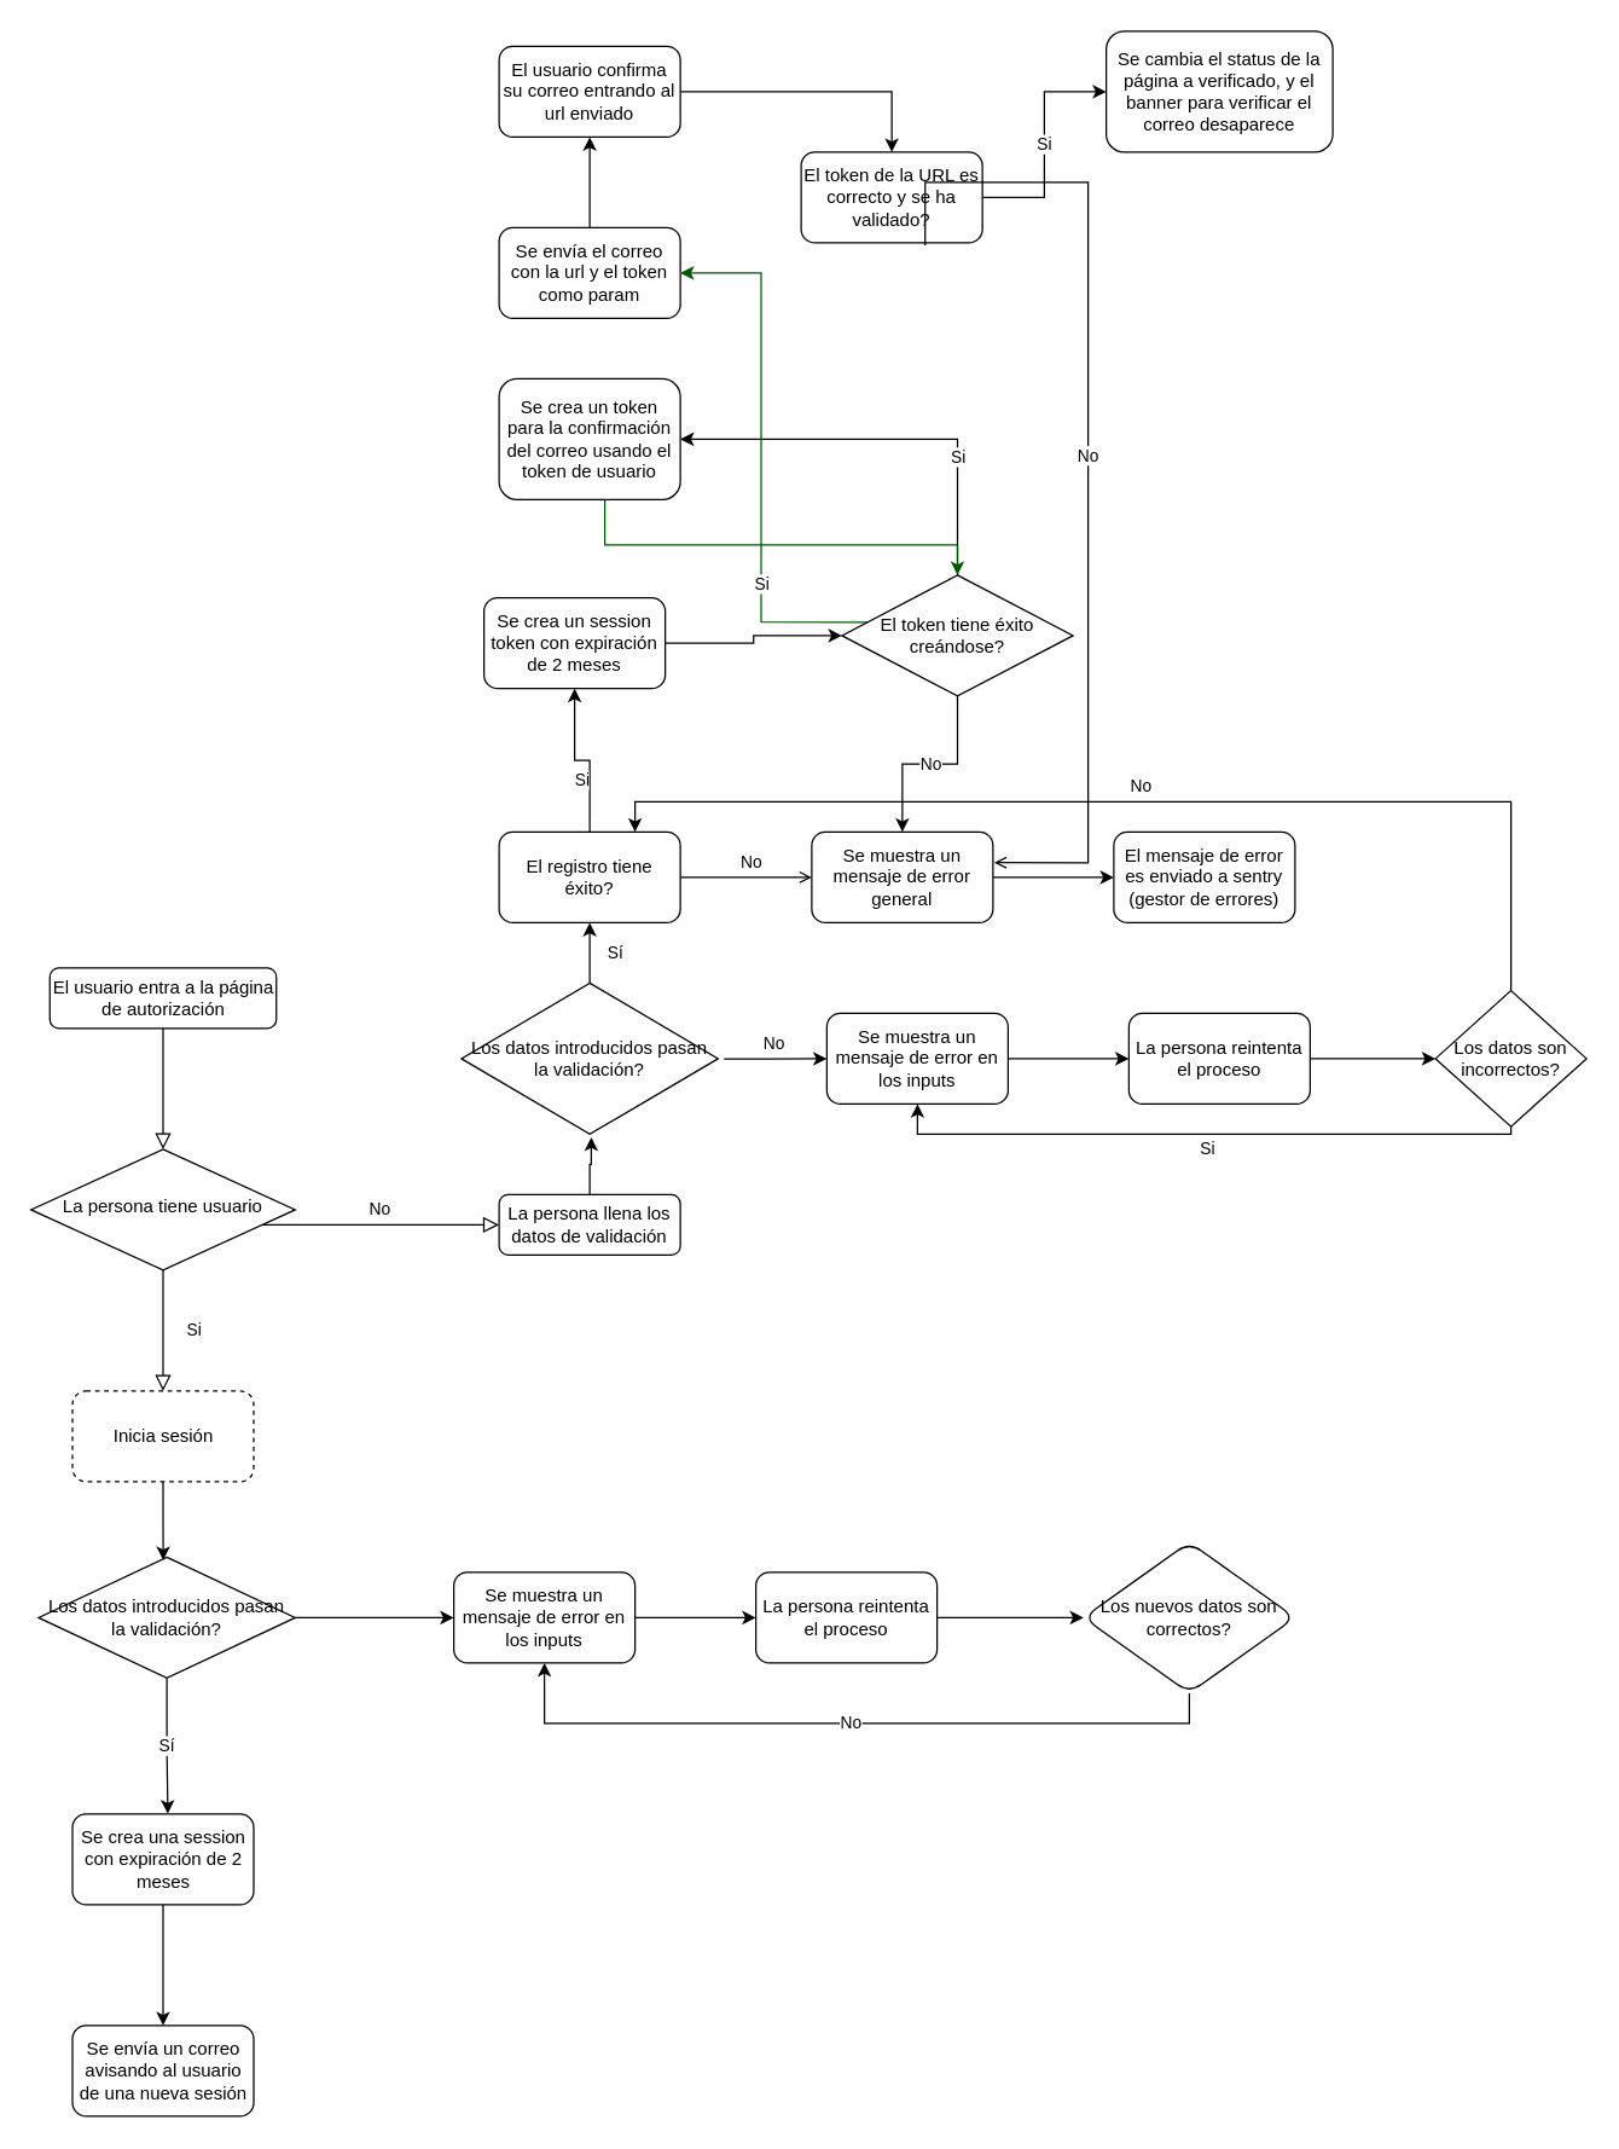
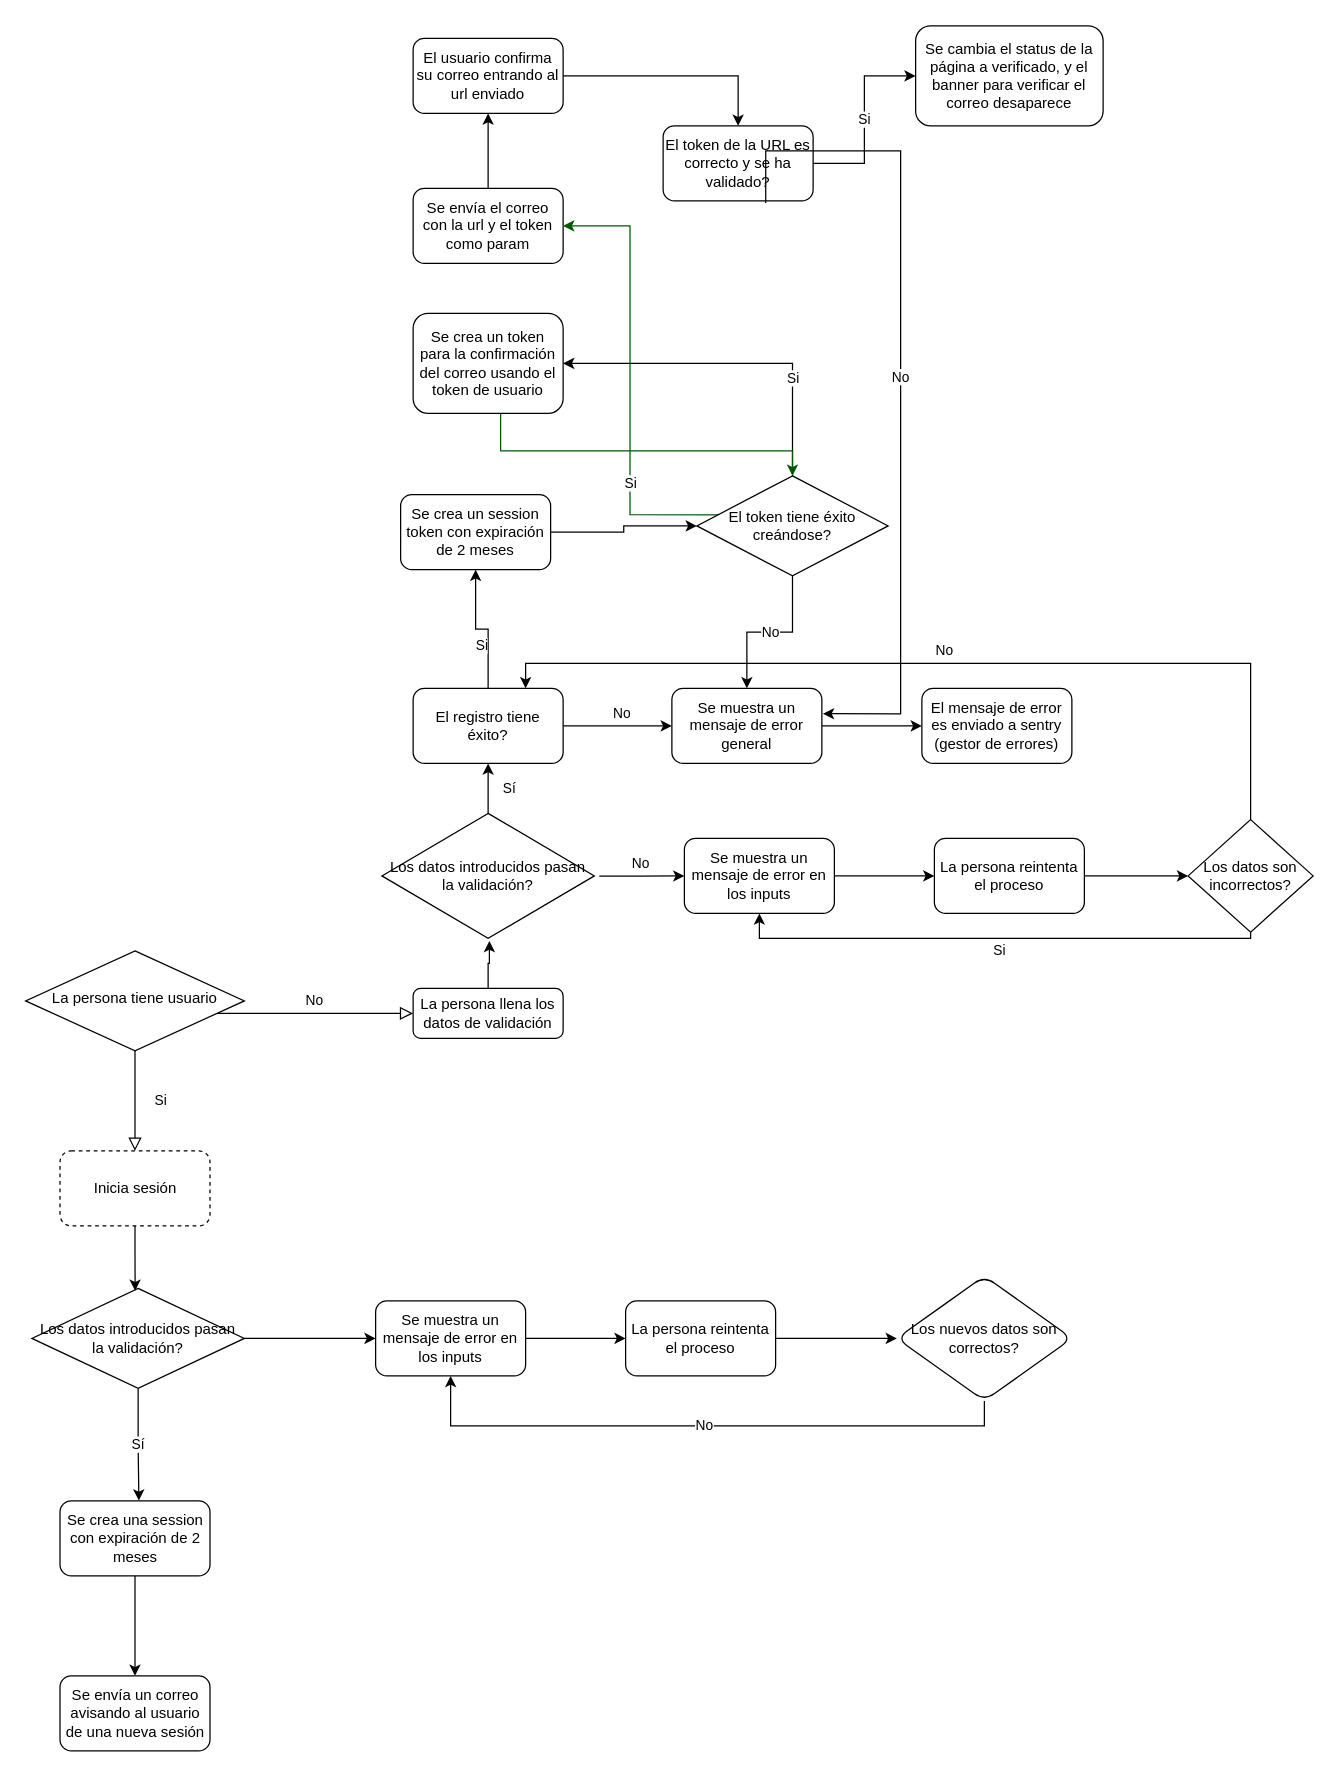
- <mxCell id="37" value="No" style="edgeStyle=orthogonalEdgeStyle;rounded=0;orthogonalLoop=1;jettySize=auto;html=1;entryX=1.007;entryY=0.338;entryDx=0;entryDy=0;entryPerimeter=0;exitX=0.684;exitY=1.028;exitDx=0;exitDy=0;exitPerimeter=0;endArrow=open;" edge="1" parent="1" source="34" target="19"><mxGeometry relative="1" as="geometry"><mxPoint x="630" y="90" as="sourcePoint" /><Array as="points"><mxPoint x="612" y="120" /><mxPoint x="720" y="120" /><mxPoint x="720" y="570" /></Array></mxGeometry></mxCell>
+ <mxCell id="37" value="No" style="edgeStyle=orthogonalEdgeStyle;rounded=0;orthogonalLoop=1;jettySize=auto;html=1;entryX=1.007;entryY=0.338;entryDx=0;entryDy=0;entryPerimeter=0;exitX=0.684;exitY=1.028;exitDx=0;exitDy=0;exitPerimeter=0;" edge="1" parent="1" source="34" target="19"><mxGeometry relative="1" as="geometry"><mxPoint x="630" y="90" as="sourcePoint" /><Array as="points"><mxPoint x="612" y="120" /><mxPoint x="720" y="120" /><mxPoint x="720" y="570" /></Array></mxGeometry></mxCell>
- <mxCell id="14" value="No" style="edgeStyle=orthogonalEdgeStyle;rounded=0;orthogonalLoop=1;jettySize=auto;html=1;endArrow=open;" edge="1" parent="1" source="15" target="19"><mxGeometry x="0.081" y="10" relative="1" as="geometry"><mxPoint as="offset" /></mxGeometry></mxCell>
+ <mxCell id="14" value="No" style="edgeStyle=orthogonalEdgeStyle;rounded=0;orthogonalLoop=1;jettySize=auto;html=1;" edge="1" parent="1" source="15" target="19"><mxGeometry x="0.081" y="10" relative="1" as="geometry"><mxPoint as="offset" /></mxGeometry></mxCell>
- <mxCell id="3" value="El usuario entra a la página de autorización" style="rounded=1;whiteSpace=wrap;html=1;fontSize=12;glass=0;strokeWidth=1;shadow=0;" parent="1" vertex="1"><mxGeometry x="32.5" y="640" width="150" height="40" as="geometry" /></mxCell>
- <mxCell id="2" value="" style="rounded=0;html=1;jettySize=auto;orthogonalLoop=1;fontSize=11;endArrow=block;endFill=0;endSize=8;strokeWidth=1;shadow=0;labelBackgroundColor=none;edgeStyle=orthogonalEdgeStyle;" parent="1" source="3" target="6" edge="1"><mxGeometry relative="1" as="geometry" /></mxCell>
